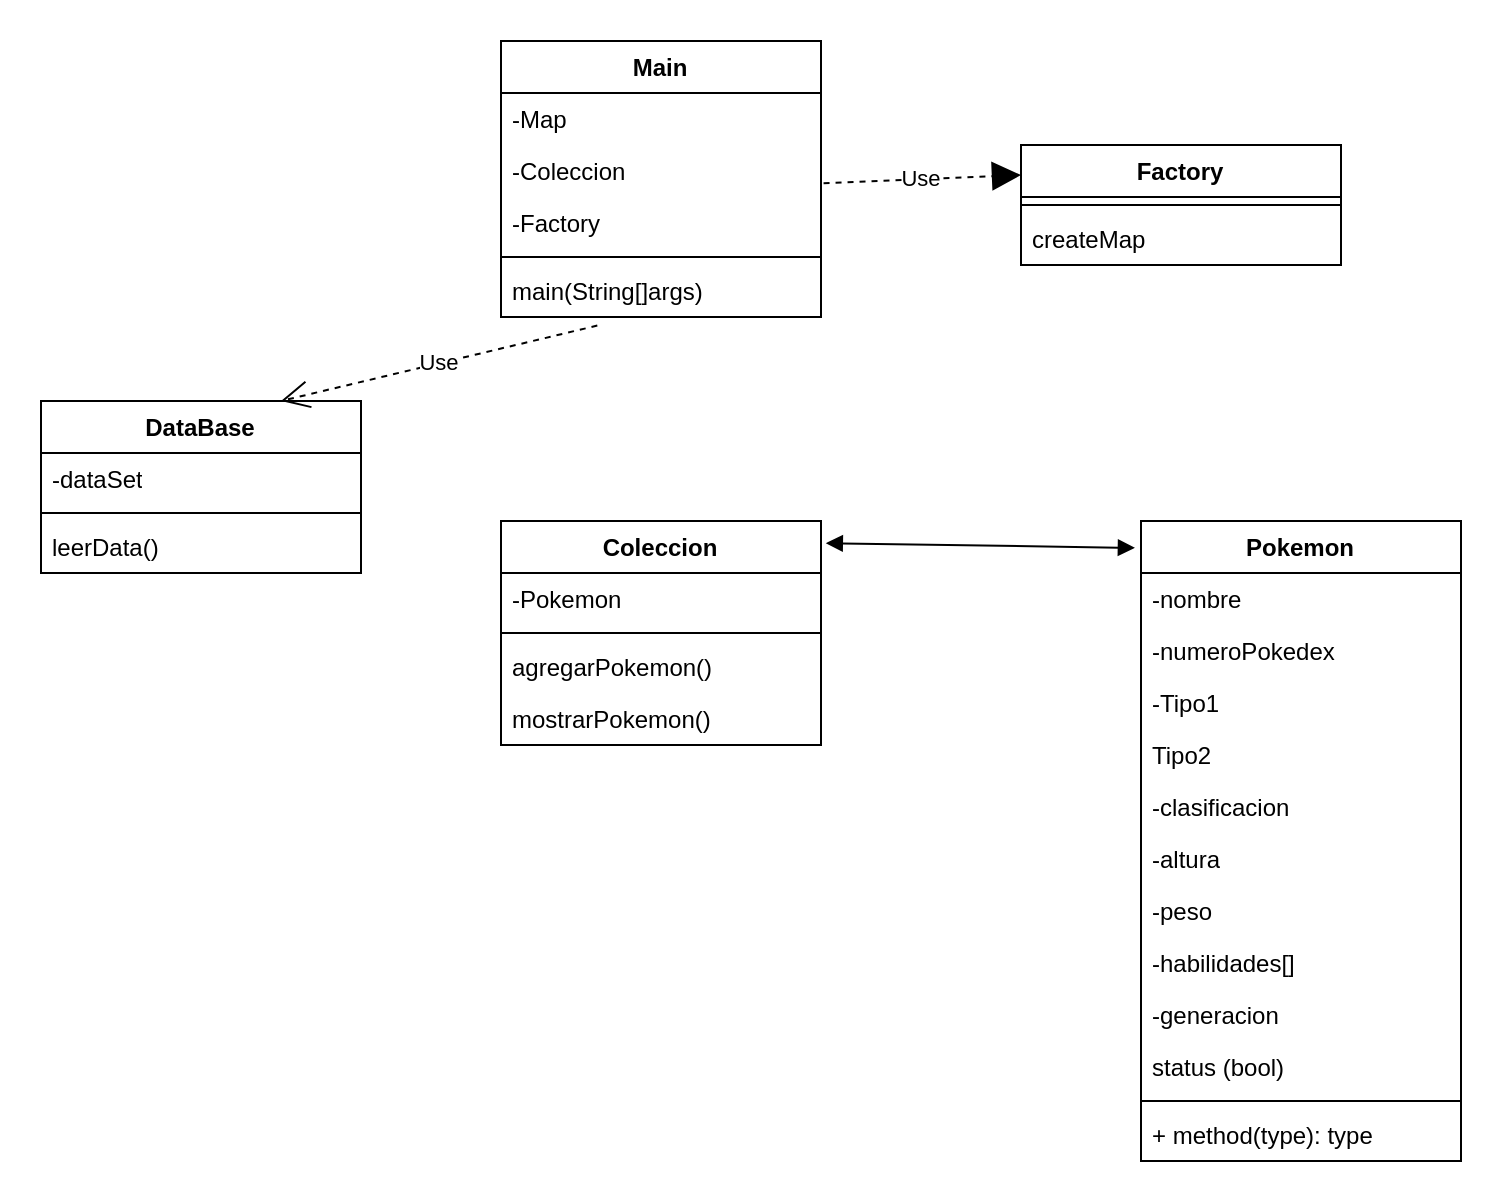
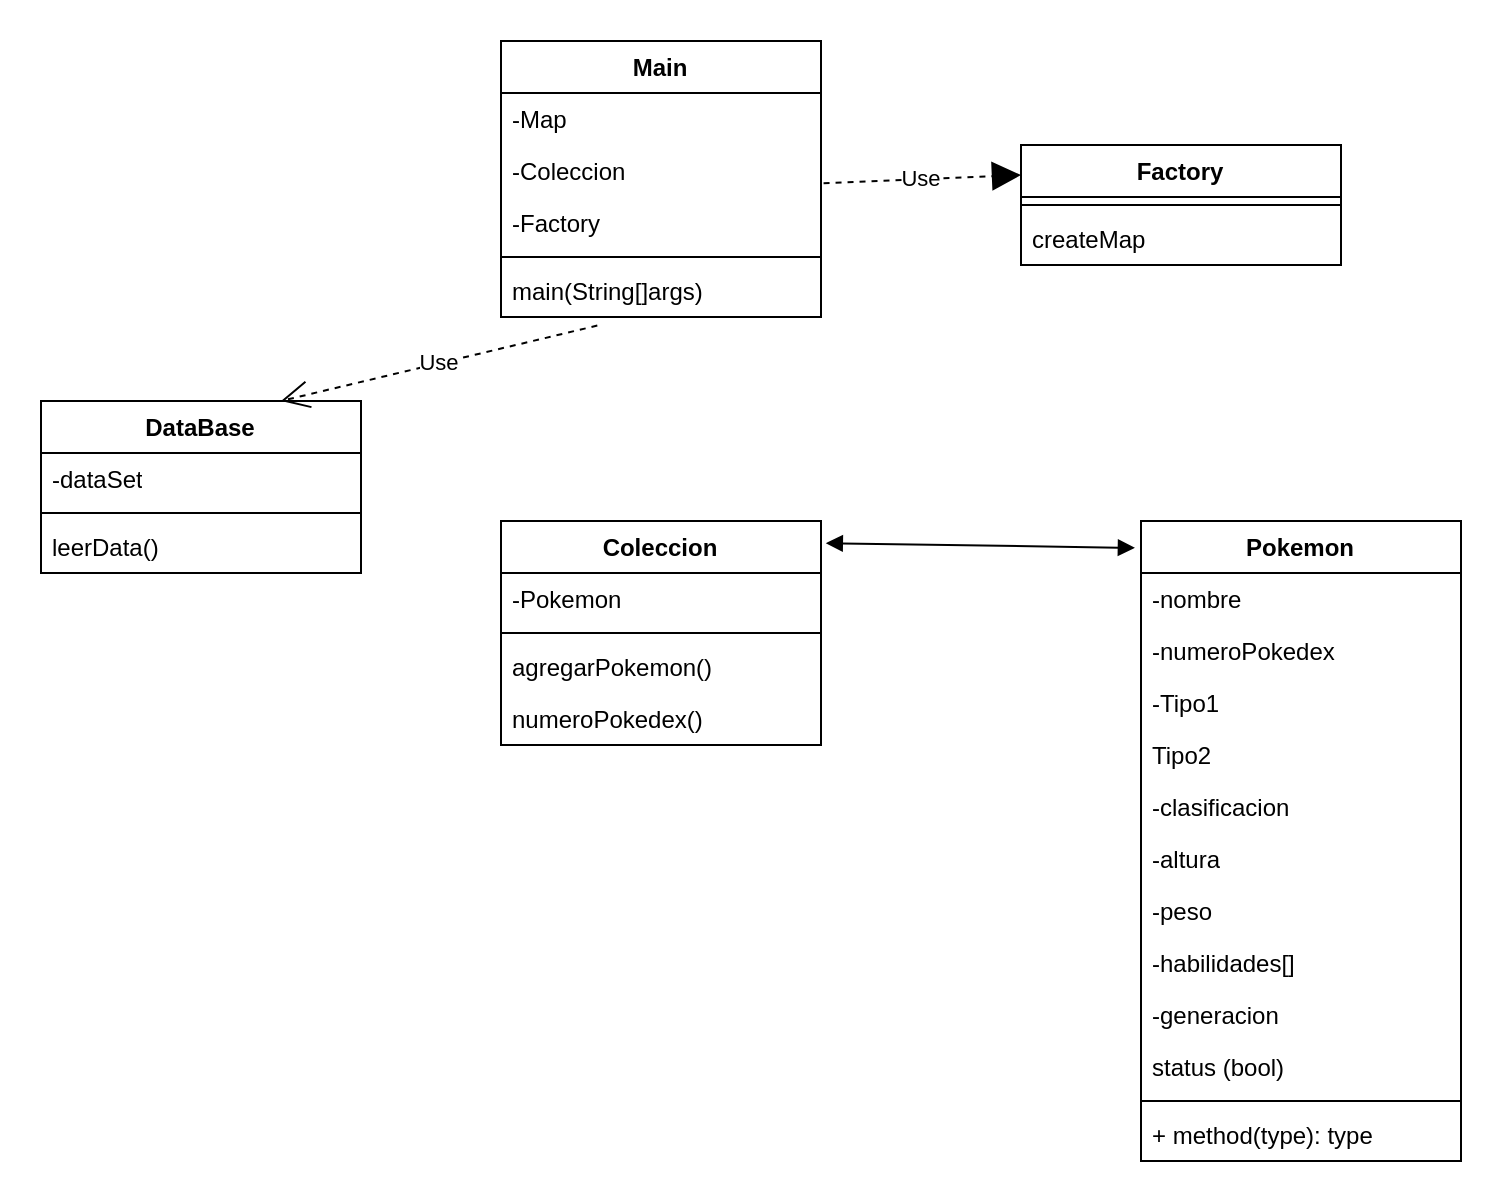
- <mxCell id="10" value="mostrarPokemon()" style="text;strokeColor=none;fillColor=none;align=left;verticalAlign=top;spacingLeft=4;spacingRight=4;overflow=hidden;rotatable=0;points=[[0,0.5],[1,0.5]];portConstraint=eastwest;whiteSpace=wrap;html=1;" parent="6" vertex="1"><mxGeometry y="86" width="160" height="26" as="geometry" /></mxCell>
+ <mxCell id="10" value="numeroPokedex()" style="text;strokeColor=none;fillColor=none;align=left;verticalAlign=top;spacingLeft=4;spacingRight=4;overflow=hidden;rotatable=0;points=[[0,0.5],[1,0.5]];portConstraint=eastwest;whiteSpace=wrap;html=1;" parent="6" vertex="1"><mxGeometry y="86" width="160" height="26" as="geometry" /></mxCell>
